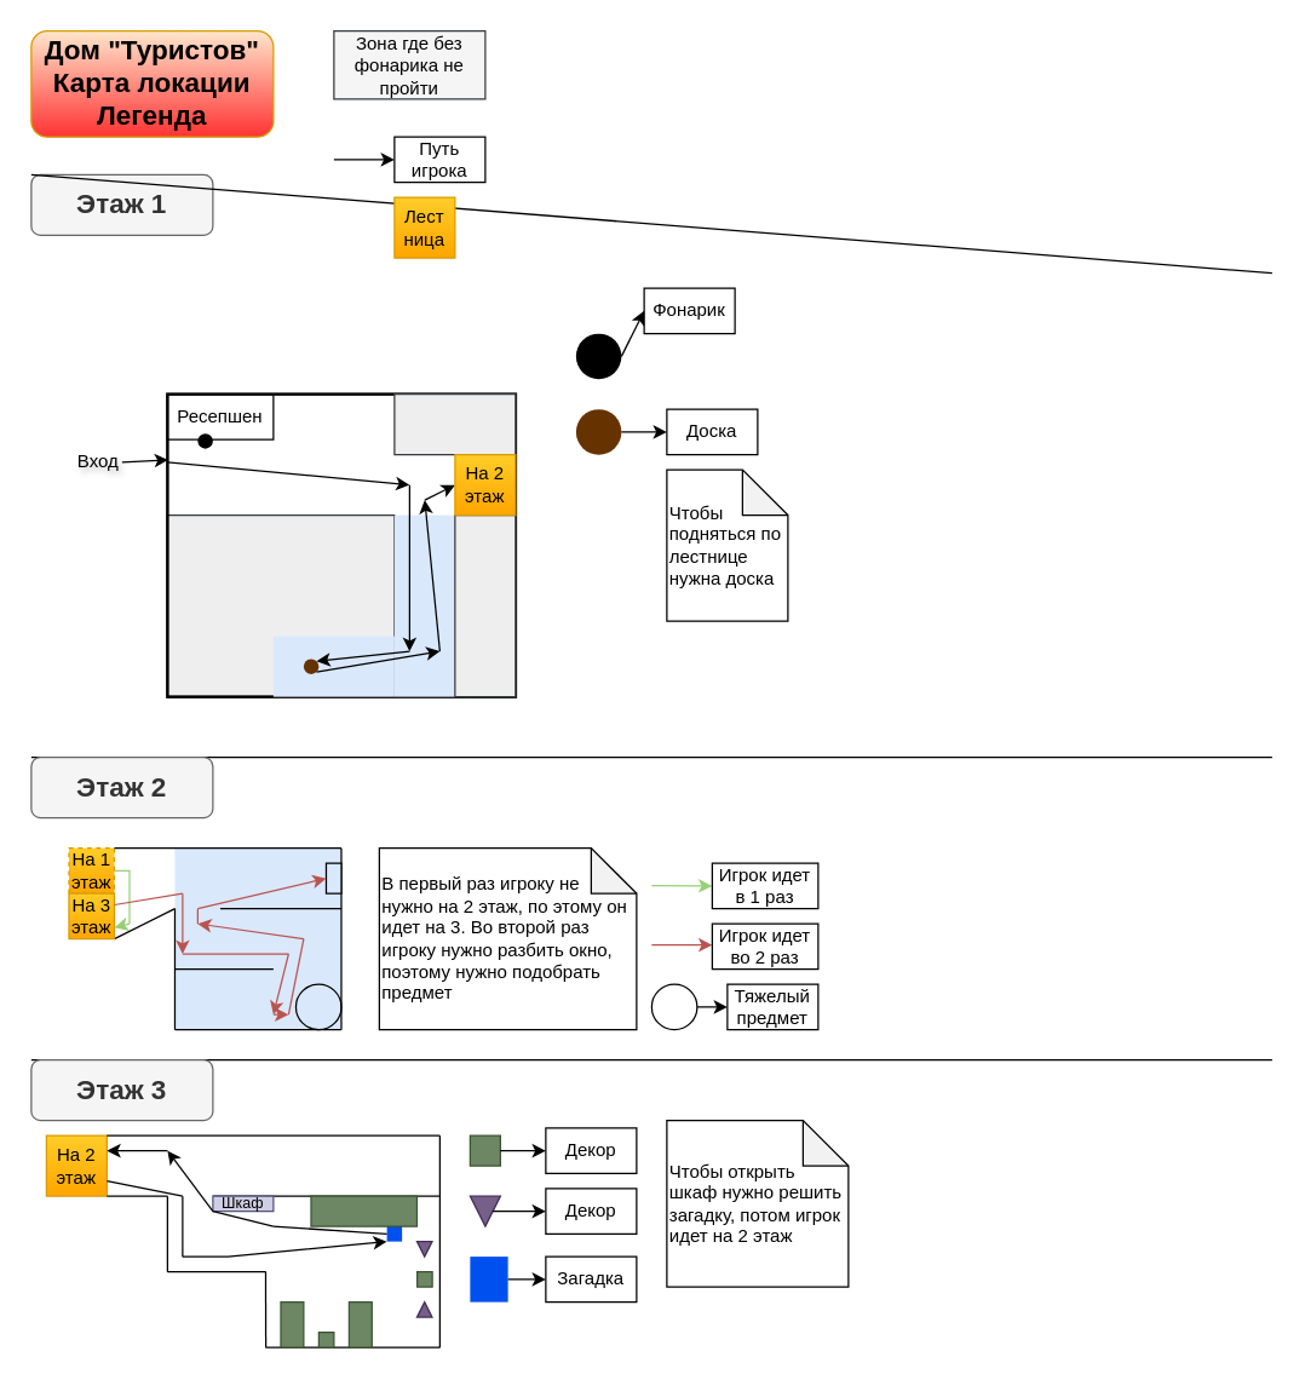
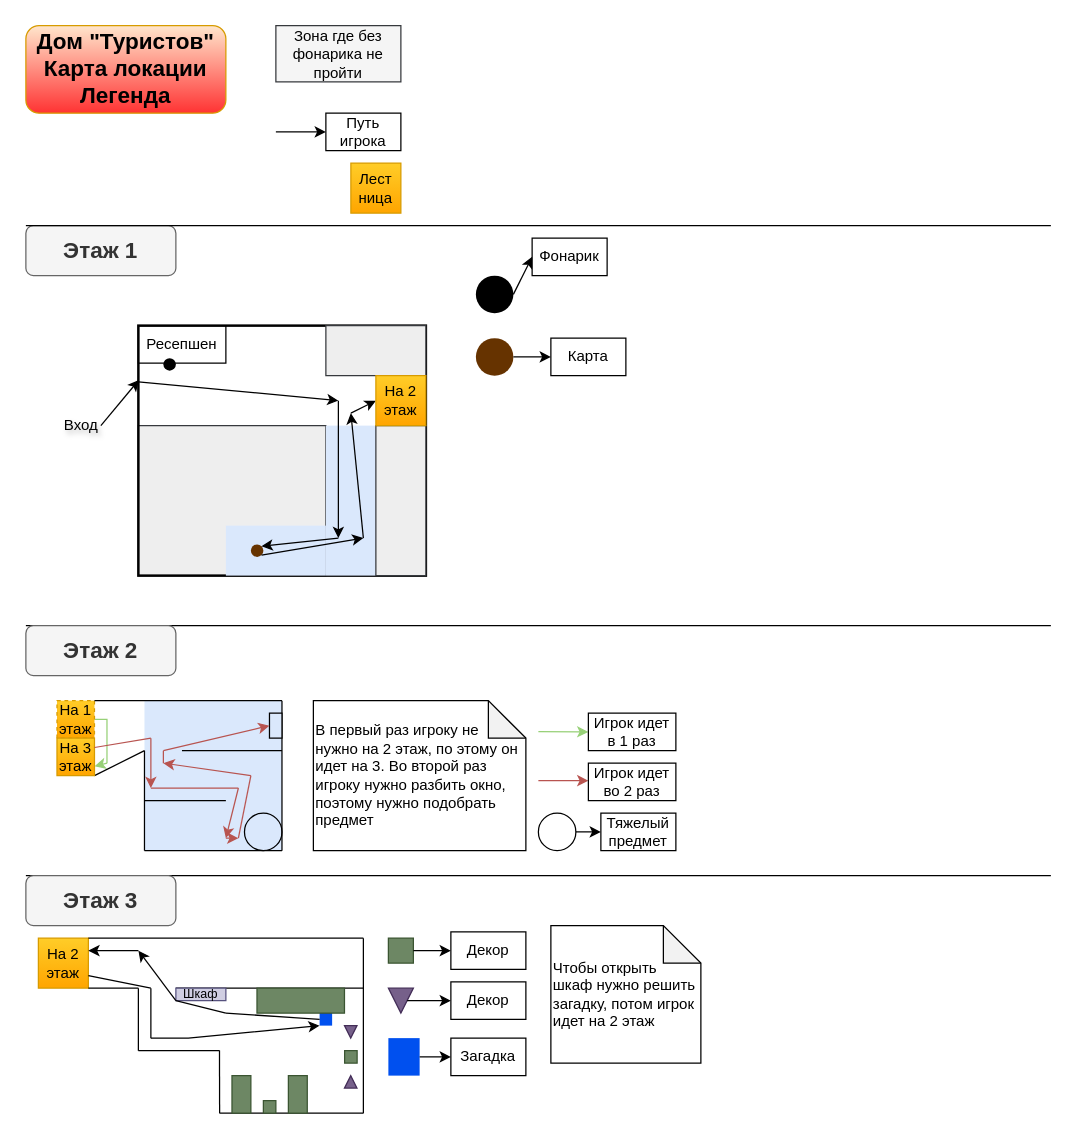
- <mxCell id="6" value="Этаж 1" style="text;html=1;align=center;verticalAlign=middle;whiteSpace=wrap;rounded=1;labelBorderColor=none;fontStyle=1;fontSize=18;fillColor=#f5f5f5;fontColor=#333333;strokeColor=#666666;shadow=0;gradientColor=none;" parent="1" vertex="1"><mxGeometry x="20" y="115" width="120" height="40" as="geometry" /></mxCell>
+ <mxCell id="6" value="Этаж 1" style="text;html=1;align=center;verticalAlign=middle;whiteSpace=wrap;rounded=1;labelBorderColor=none;fontStyle=1;fontSize=18;fillColor=#f5f5f5;fontColor=#333333;strokeColor=#666666;shadow=0;gradientColor=none;" parent="1" vertex="1"><mxGeometry y="180" width="120" height="40" as="geometry" x="20" /></mxCell>
- <mxCell id="103" value="Лест&lt;div&gt;ница&lt;/div&gt;" style="rounded=0;whiteSpace=wrap;html=1;fillColor=#ffcd28;strokeColor=#d79b00;gradientColor=#ffa500;" vertex="1" parent="1"><mxGeometry x="260" y="130" width="40" height="40" as="geometry" /></mxCell>
+ <mxCell id="103" value="Лест&lt;div&gt;ница&lt;/div&gt;" style="rounded=0;whiteSpace=wrap;html=1;fillColor=#ffcd28;strokeColor=#d79b00;gradientColor=#ffa500;" vertex="1" parent="1"><mxGeometry x="280" y="130" width="40" height="40" as="geometry" /></mxCell>
- <mxCell id="31" value="Доска" style="text;html=1;align=center;verticalAlign=middle;whiteSpace=wrap;rounded=0;strokeColor=default;" vertex="1" parent="1"><mxGeometry x="440" y="270" width="60" height="30" as="geometry" /></mxCell>
+ <mxCell id="31" value="Карта" style="text;html=1;align=center;verticalAlign=middle;whiteSpace=wrap;rounded=0;strokeColor=default;" vertex="1" parent="1"><mxGeometry x="440" y="270" width="60" height="30" as="geometry" /></mxCell>
- <mxCell id="9" value="Вход" style="text;html=1;align=right;verticalAlign=middle;whiteSpace=wrap;rounded=0;fillColor=none;labelBackgroundColor=none;labelBorderColor=none;textShadow=1;" vertex="1" parent="1"><mxGeometry y="290" width="60" height="30" as="geometry" x="20" /></mxCell>
+ <mxCell id="9" value="Вход" style="text;html=1;align=right;verticalAlign=middle;whiteSpace=wrap;rounded=0;fillColor=none;labelBackgroundColor=none;labelBorderColor=none;textShadow=1;" vertex="1" parent="1"><mxGeometry x="20" y="325" width="60" height="30" as="geometry" /></mxCell>
- <mxCell id="33" value="Чтобы подняться по лестнице нужна доска" style="shape=note;whiteSpace=wrap;html=1;backgroundOutline=1;darkOpacity=0.05;align=left;" vertex="1" parent="1"><mxGeometry x="440" y="310" width="80" height="100" as="geometry" /></mxCell>
